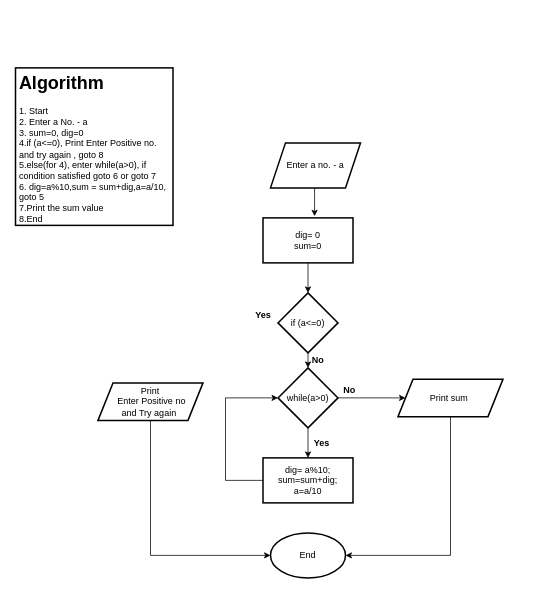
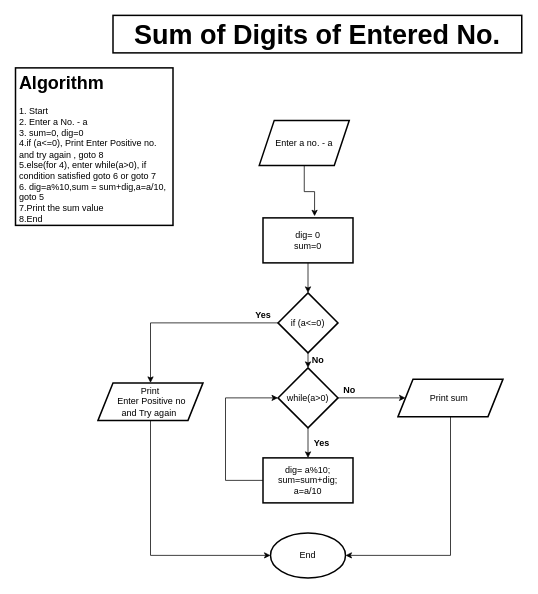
+ <mxCell id="2" value="&lt;font style=&quot;font-size: 36px&quot;&gt;Sum of Digits of Entered No.&lt;/font&gt;" style="text;html=1;fillColor=none;align=center;verticalAlign=middle;whiteSpace=wrap;rounded=0;fontStyle=1;strokeColor=#000000;strokeWidth=2;" vertex="1" parent="1"><mxGeometry x="150" y="20" width="545" height="50" as="geometry" /></mxCell>
- <mxCell id="6" value="Enter a no. - a" style="shape=parallelogram;perimeter=parallelogramPerimeter;whiteSpace=wrap;html=1;fixedSize=1;strokeColor=#000000;strokeWidth=2;" vertex="1" parent="1"><mxGeometry x="360" y="190" width="120" height="60" as="geometry" /></mxCell>
+ <mxCell id="6" value="Enter a no. - a" style="shape=parallelogram;perimeter=parallelogramPerimeter;whiteSpace=wrap;html=1;fixedSize=1;strokeColor=#000000;strokeWidth=2;" vertex="1" parent="1"><mxGeometry x="345" y="160" width="120" height="60" as="geometry" /></mxCell>
+ <mxCell id="9" style="edgeStyle=orthogonalEdgeStyle;rounded=0;orthogonalLoop=1;jettySize=auto;html=1;exitX=0;exitY=0.5;exitDx=0;exitDy=0;entryX=0.5;entryY=0;entryDx=0;entryDy=0;" edge="1" parent="1" source="11" target="13"><mxGeometry relative="1" as="geometry" /></mxCell>
